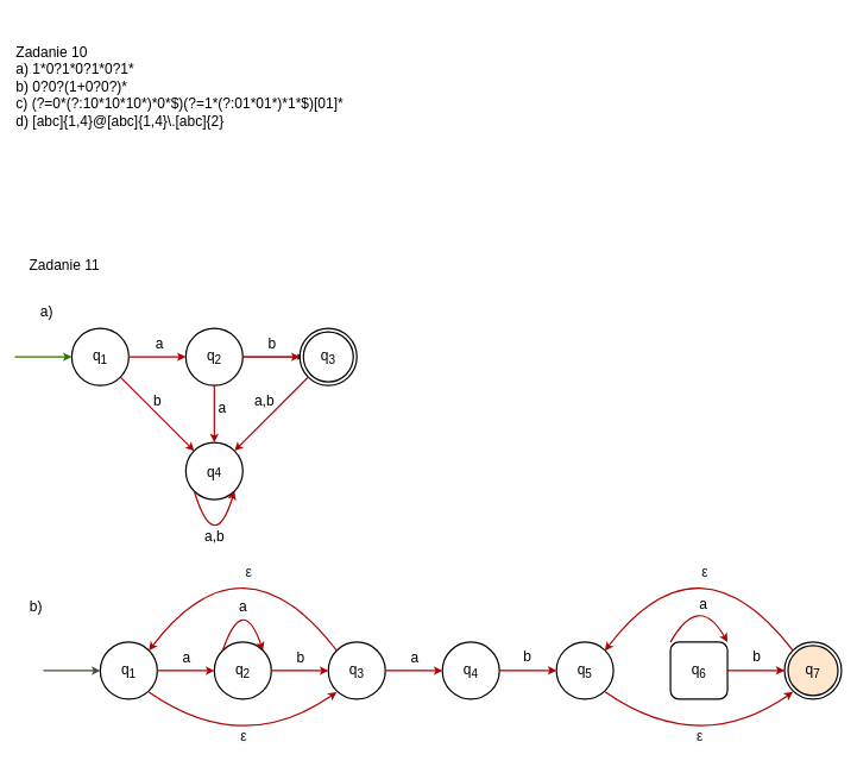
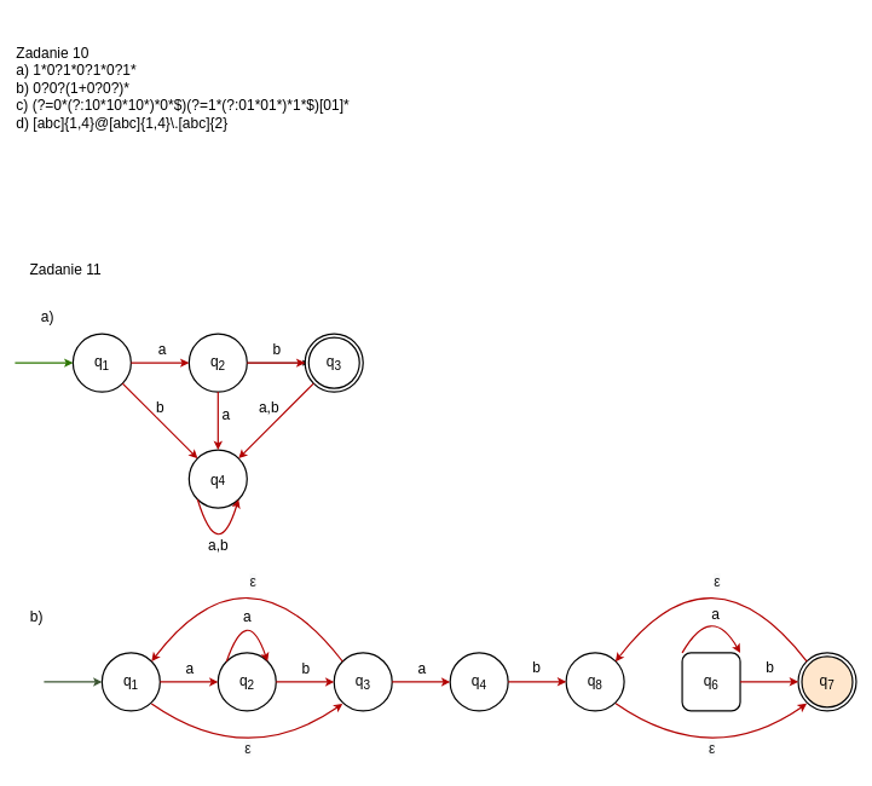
- <mxCell id="38" value="q&lt;sub&gt;5&lt;/sub&gt;" style="ellipse;whiteSpace=wrap;html=1;aspect=fixed;fontSize=20;strokeWidth=2;" parent="1" vertex="1"><mxGeometry x="780" y="899.85" width="80" height="80" as="geometry" /></mxCell>
+ <mxCell id="38" value="q&lt;sub&gt;8&lt;/sub&gt;" style="ellipse;whiteSpace=wrap;html=1;aspect=fixed;fontSize=20;strokeWidth=2;" parent="1" vertex="1"><mxGeometry x="780" y="899.85" width="80" height="80" as="geometry" /></mxCell>
